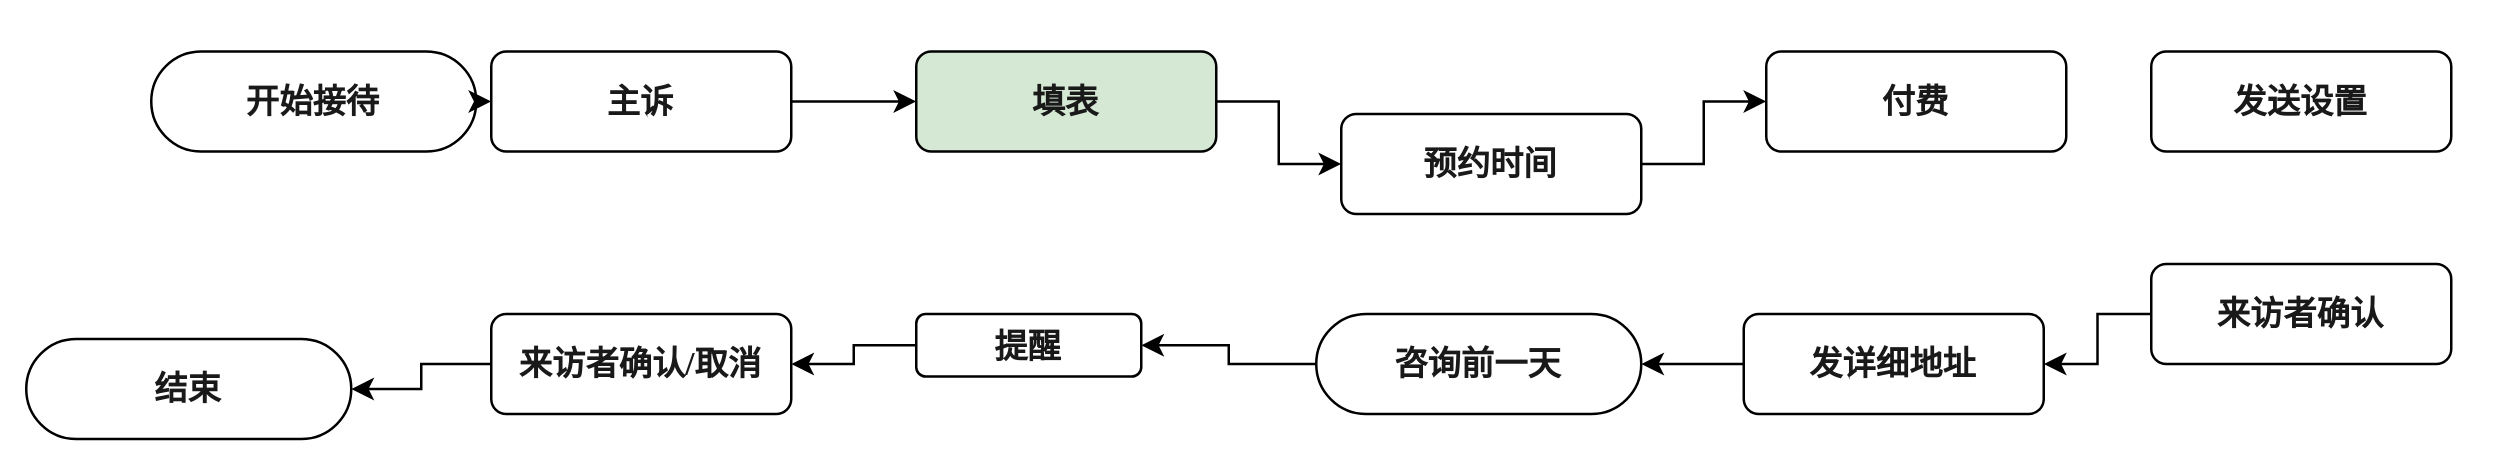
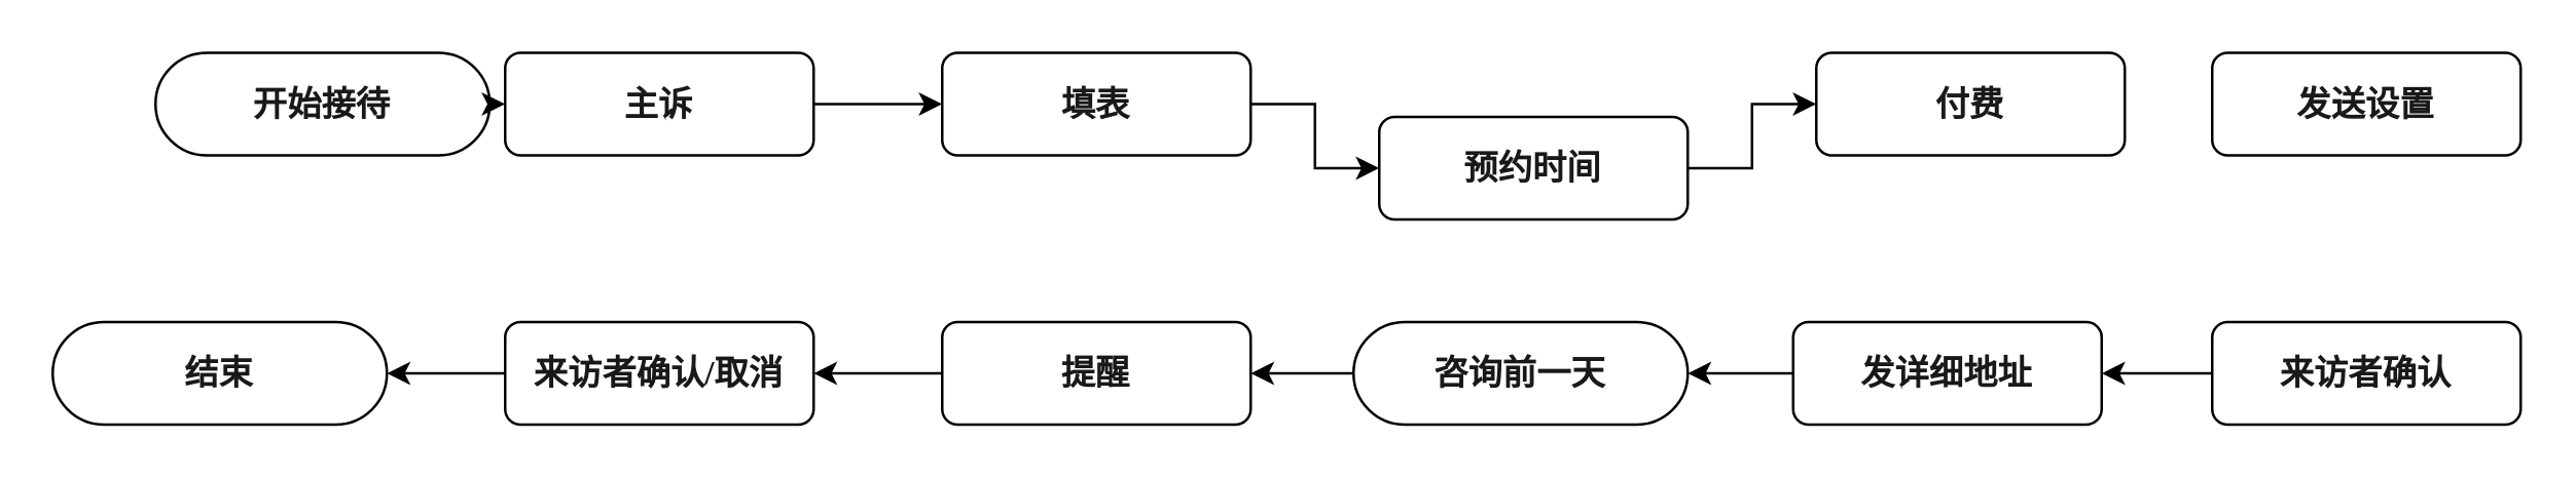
- <mxCell id="5" value="&lt;span style=&quot;font-family:'Microsoft YaHei'; font-size:10pt; font-weight:600; color:#191919;&quot;&gt;填表&lt;/span&gt;" style="rounded=1;whiteSpace=wrap;html=1;fontSize=12;glass=0;strokeWidth=1;shadow=0;fillColor=#d5e8d4;" vertex="1" parent="1"><mxGeometry x="366" y="20" width="120" height="40" as="geometry" /></mxCell>
+ <mxCell id="5" value="&lt;span style=&quot;font-family:'Microsoft YaHei'; font-size:10pt; font-weight:600; color:#191919;&quot;&gt;填表&lt;/span&gt;" style="rounded=1;whiteSpace=wrap;html=1;fontSize=12;glass=0;strokeWidth=1;shadow=0;" vertex="1" parent="1"><mxGeometry x="366" y="20" width="120" height="40" as="geometry" /></mxCell>
- <mxCell id="13" value="&lt;span style=&quot;font-family:'Microsoft YaHei'; font-size:10pt; font-weight:600; color:#191919;&quot;&gt;来访者确认&lt;/span&gt;" style="rounded=1;whiteSpace=wrap;html=1;fontSize=12;glass=0;strokeWidth=1;shadow=0;" vertex="1" parent="1"><mxGeometry x="860" y="105" width="120" height="40" as="geometry" /></mxCell>
+ <mxCell id="13" value="&lt;span style=&quot;font-family:'Microsoft YaHei'; font-size:10pt; font-weight:600; color:#191919;&quot;&gt;来访者确认&lt;/span&gt;" style="rounded=1;whiteSpace=wrap;html=1;fontSize=12;glass=0;strokeWidth=1;shadow=0;" vertex="1" parent="1"><mxGeometry x="860" y="125" width="120" height="40" as="geometry" /></mxCell>
- <mxCell id="17" value="&lt;span style=&quot;font-family:'Microsoft YaHei'; font-size:10pt; font-weight:600; color:#191919;&quot;&gt;提醒&lt;/span&gt;" style="rounded=1;whiteSpace=wrap;html=1;fontSize=12;glass=0;strokeWidth=1;shadow=0;" vertex="1" parent="1"><mxGeometry x="366" y="125" width="90" height="25" as="geometry" /></mxCell>
+ <mxCell id="17" value="&lt;span style=&quot;font-family:'Microsoft YaHei'; font-size:10pt; font-weight:600; color:#191919;&quot;&gt;提醒&lt;/span&gt;" style="rounded=1;whiteSpace=wrap;html=1;fontSize=12;glass=0;strokeWidth=1;shadow=0;" vertex="1" parent="1"><mxGeometry x="366" y="125" width="120" height="40" as="geometry" /></mxCell>
- <mxCell id="22" value="&lt;span style=&quot;color: rgb(25, 25, 25); font-family: &amp;quot;Microsoft YaHei&amp;quot;; font-size: 13.333px; font-weight: 600;&quot;&gt;结束&lt;/span&gt;" style="html=1;dashed=0;whiteSpace=wrap;shape=mxgraph.dfd.start" vertex="1" parent="1"><mxGeometry x="10" y="135" width="130" height="40" as="geometry" /></mxCell>
+ <mxCell id="22" value="&lt;span style=&quot;color: rgb(25, 25, 25); font-family: &amp;quot;Microsoft YaHei&amp;quot;; font-size: 13.333px; font-weight: 600;&quot;&gt;结束&lt;/span&gt;" style="html=1;dashed=0;whiteSpace=wrap;shape=mxgraph.dfd.start" vertex="1" parent="1"><mxGeometry x="20" y="125" width="130" height="40" as="geometry" /></mxCell>
